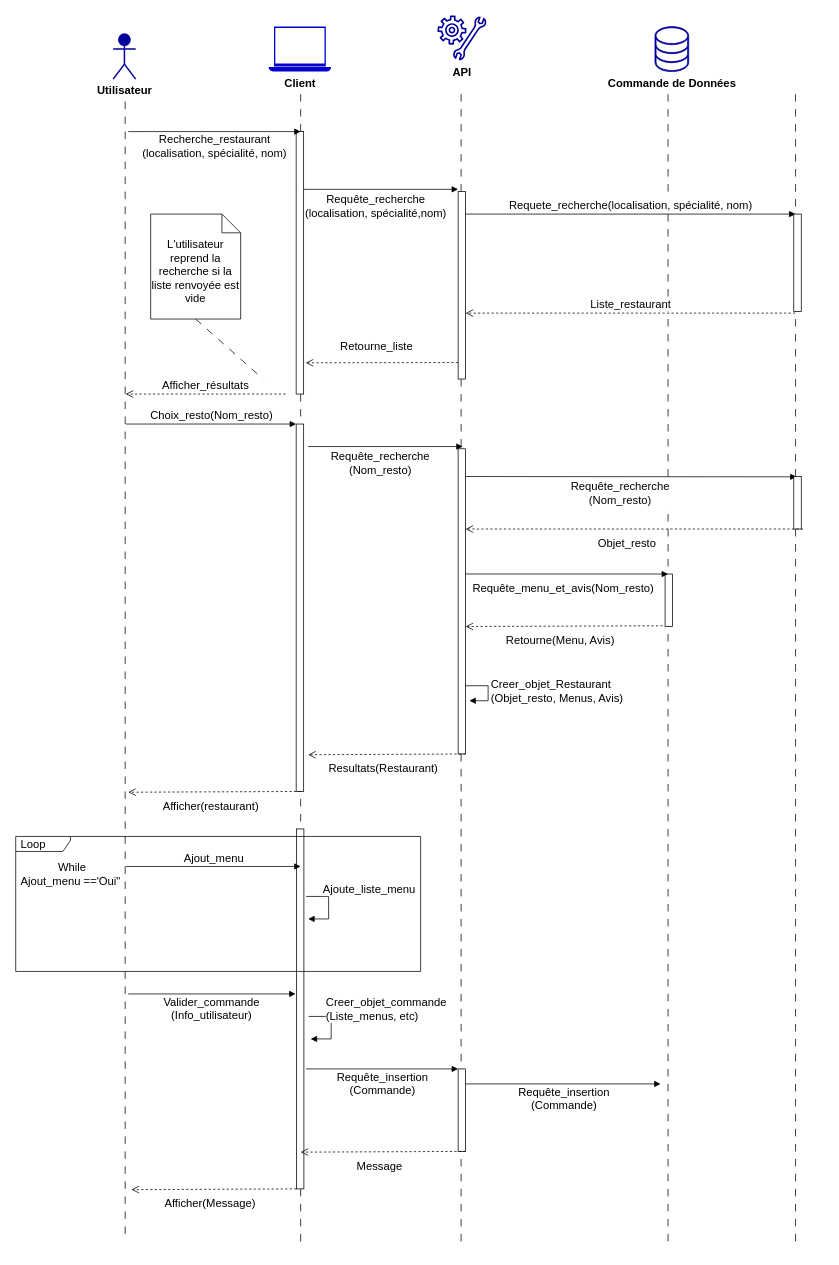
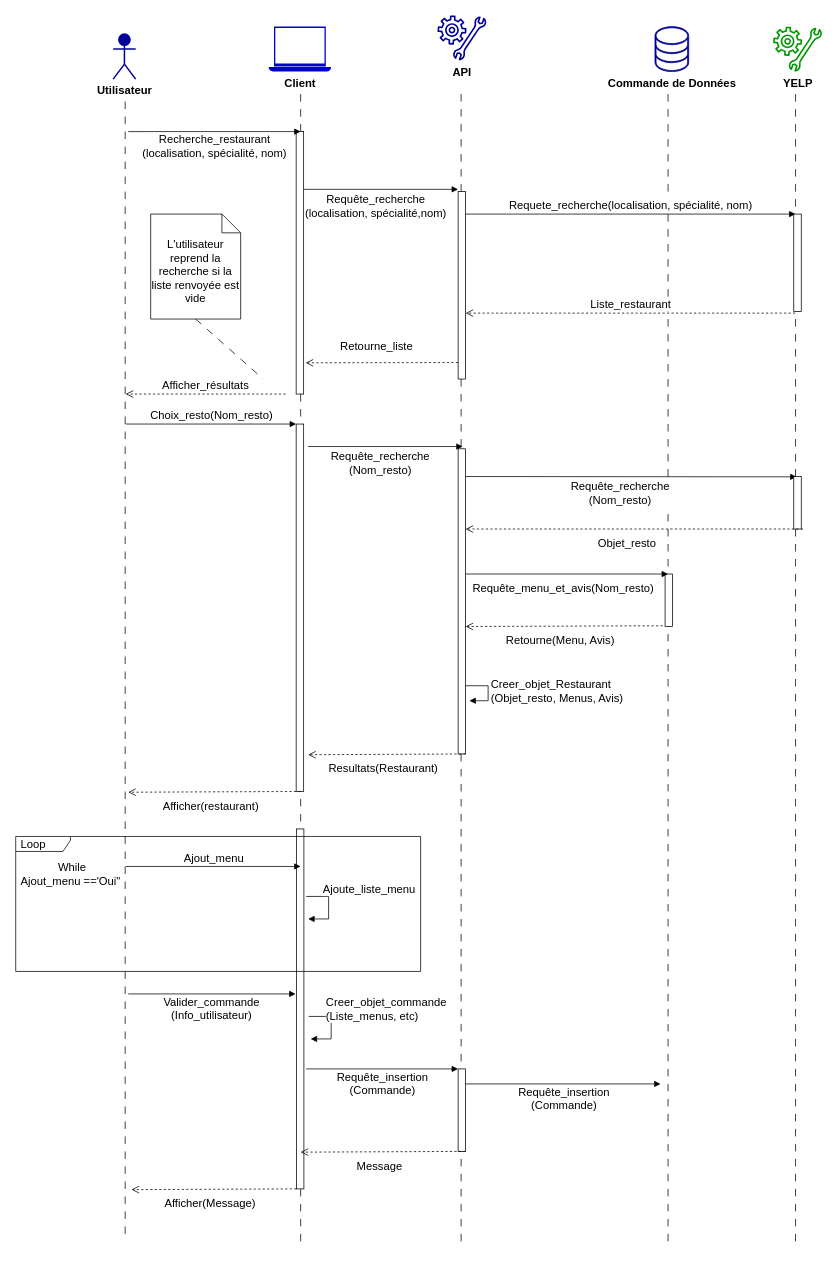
+ <mxCell id="10" value="YELP" style="pointerEvents=1;shadow=0;dashed=0;html=1;aspect=fixed;labelPosition=center;verticalLabelPosition=bottom;verticalAlign=top;align=center;outlineConnect=0;shape=mxgraph.vvd.guest_agent_customization;fontSize=15;fontStyle=1;fillColor=#009900;strokeColor=none;" parent="1" vertex="1"><mxGeometry x="1030" y="35" width="65.22" height="60" as="geometry" /></mxCell>
